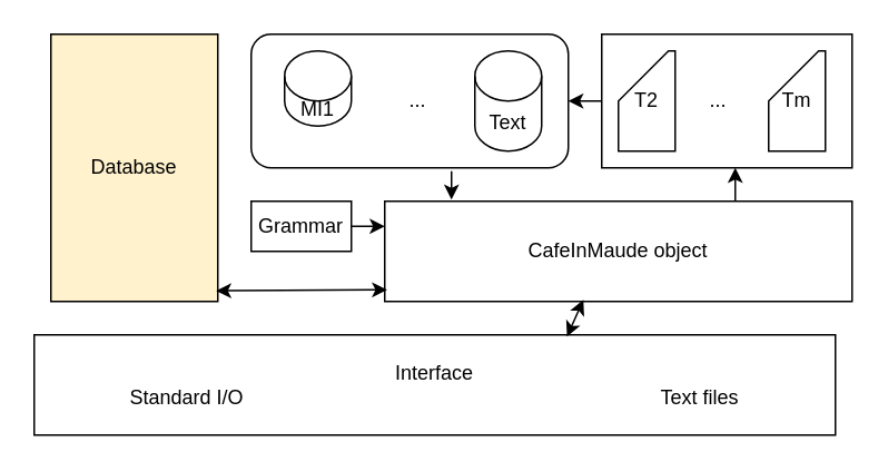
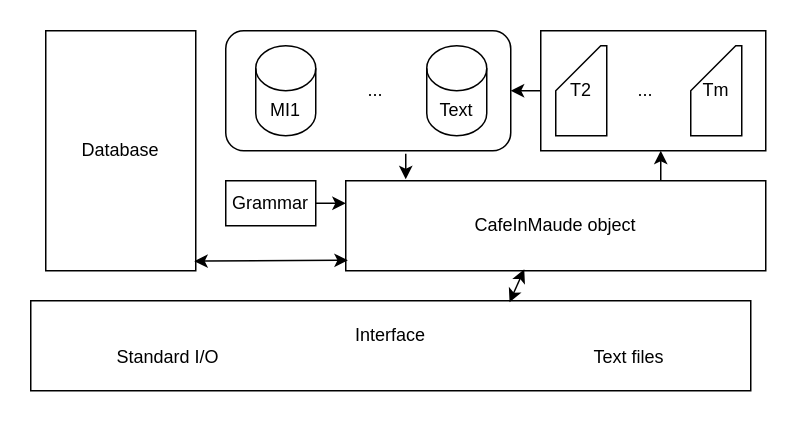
- <mxCell id="9" value="MI1" style="shape=cylinder3;whiteSpace=wrap;html=1;boundedLbl=1;backgroundOutline=1;size=15;" vertex="1" parent="1"><mxGeometry x="170" y="30" width="40" height="45" as="geometry" /></mxCell>
+ <mxCell id="9" value="MI1" style="shape=cylinder3;whiteSpace=wrap;html=1;boundedLbl=1;backgroundOutline=1;size=15;" vertex="1" parent="1"><mxGeometry x="170" y="30" width="40" height="60" as="geometry" /></mxCell>
- <mxCell id="4" value="Database" style="rounded=0;whiteSpace=wrap;html=1;fillColor=#fff2cc;" vertex="1" parent="1"><mxGeometry x="30" y="20" width="100" height="160" as="geometry" /></mxCell>
+ <mxCell id="4" value="Database" style="rounded=0;whiteSpace=wrap;html=1;" vertex="1" parent="1"><mxGeometry x="30" y="20" width="100" height="160" as="geometry" /></mxCell>
